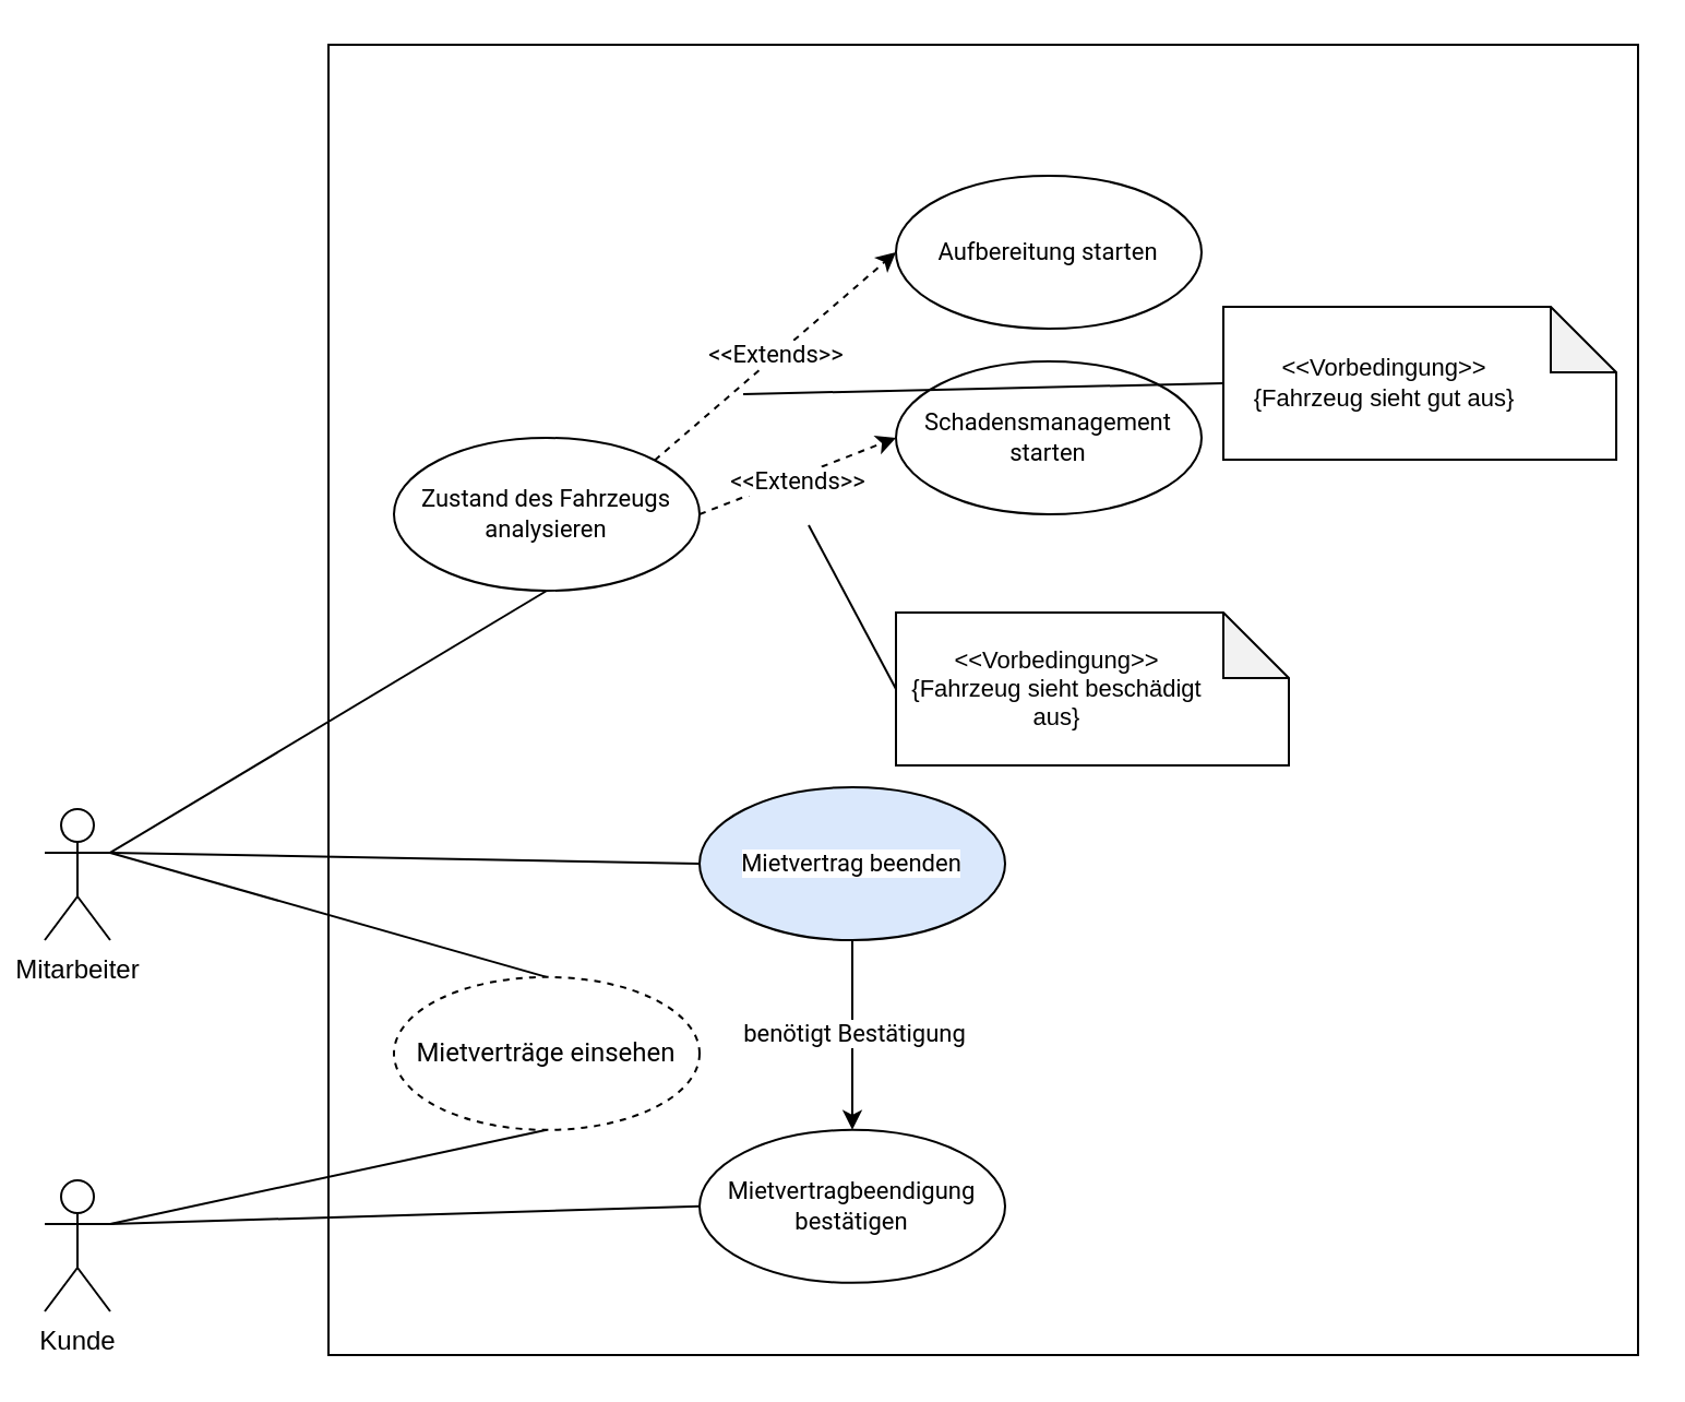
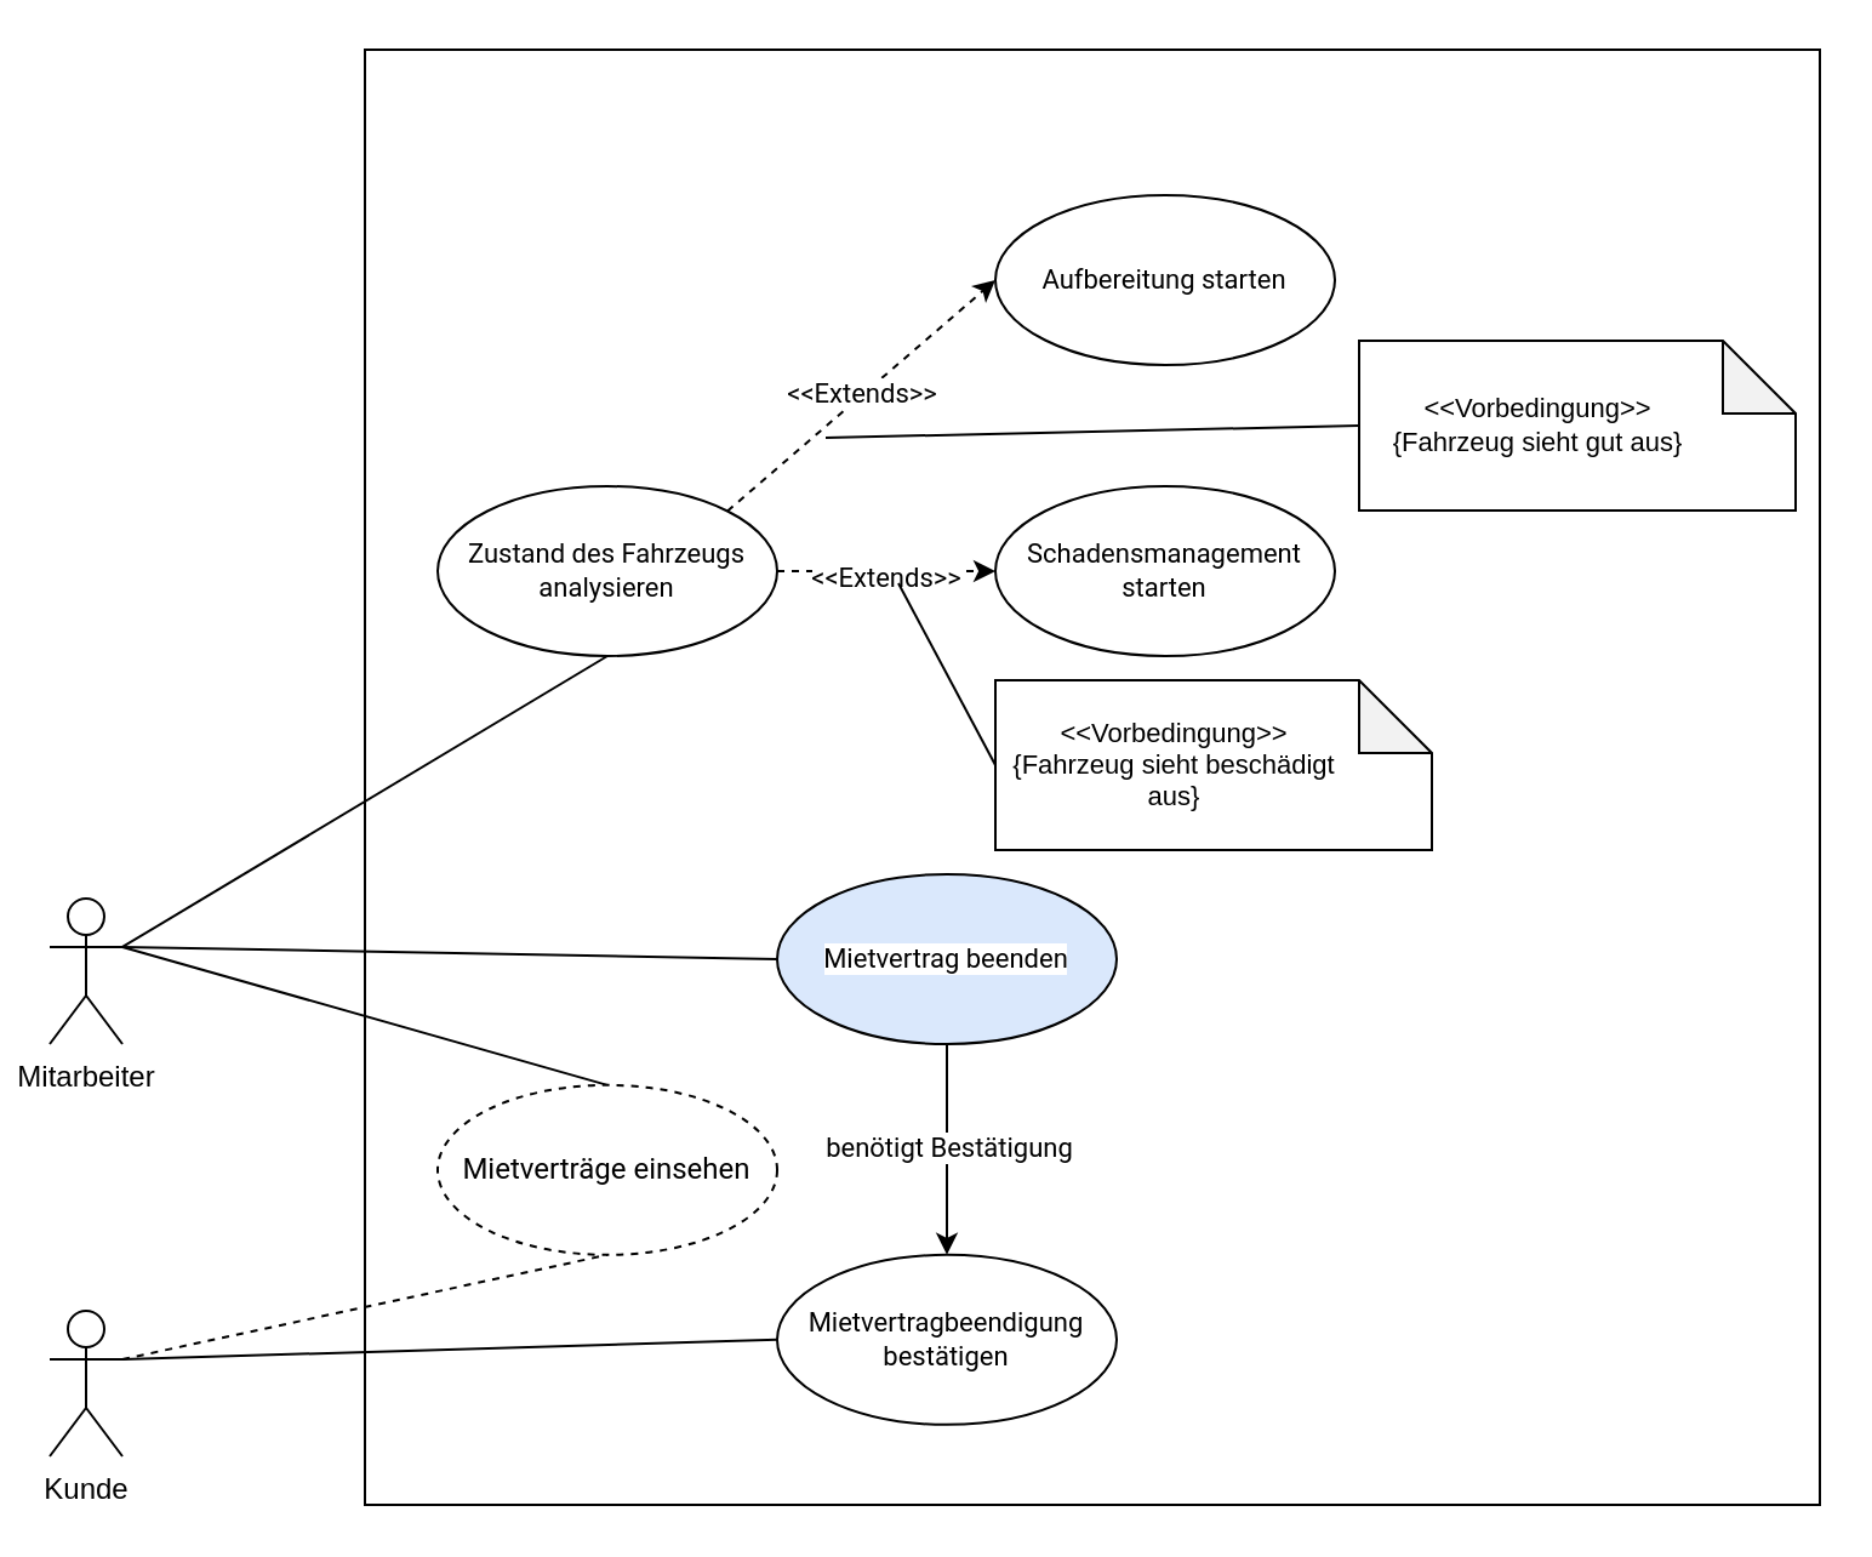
- <mxCell id="21" value="Schadensmanagement starten" style="ellipse;whiteSpace=wrap;html=1;fontFamily=Roboto;fontSize=11;fontColor=default;labelBackgroundColor=default;spacing=10;fontSource=https%3A%2F%2Ffonts.googleapis.com%2Fcss%3Ffamily%3DRoboto;" parent="1" vertex="1"><mxGeometry x="410" y="165" width="140" height="70" as="geometry" /></mxCell>
+ <mxCell id="21" value="Schadensmanagement starten" style="ellipse;whiteSpace=wrap;html=1;fontFamily=Roboto;fontSize=11;fontColor=default;labelBackgroundColor=default;spacing=10;fontSource=https%3A%2F%2Ffonts.googleapis.com%2Fcss%3Ffamily%3DRoboto;" parent="1" vertex="1"><mxGeometry x="410" y="200" width="140" height="70" as="geometry" /></mxCell>
- <mxCell id="7" style="rounded=0;orthogonalLoop=1;jettySize=auto;html=1;exitX=1;exitY=0.333;exitDx=0;exitDy=0;exitPerimeter=0;entryX=0.5;entryY=1;entryDx=0;entryDy=0;endArrow=none;endFill=0;" parent="1" source="9" target="10" edge="1"><mxGeometry relative="1" as="geometry" /></mxCell>
+ <mxCell id="7" style="rounded=0;orthogonalLoop=1;jettySize=auto;html=1;exitX=1;exitY=0.333;exitDx=0;exitDy=0;exitPerimeter=0;entryX=0.5;entryY=1;entryDx=0;entryDy=0;endArrow=none;endFill=0;dashed=1;" parent="1" source="9" target="10" edge="1"><mxGeometry relative="1" as="geometry" /></mxCell>
